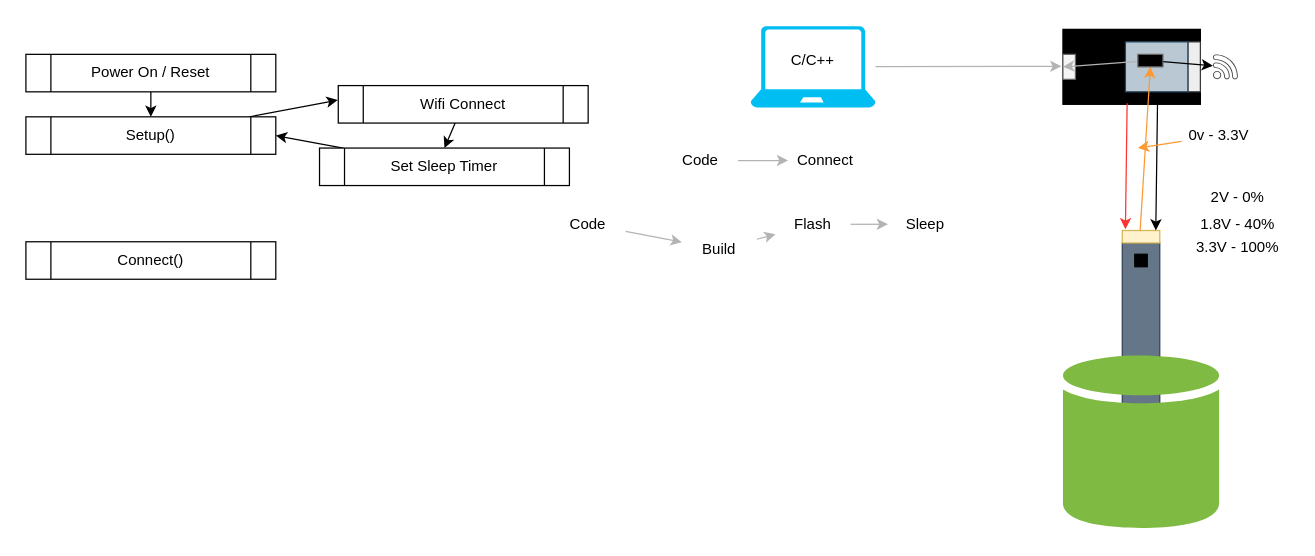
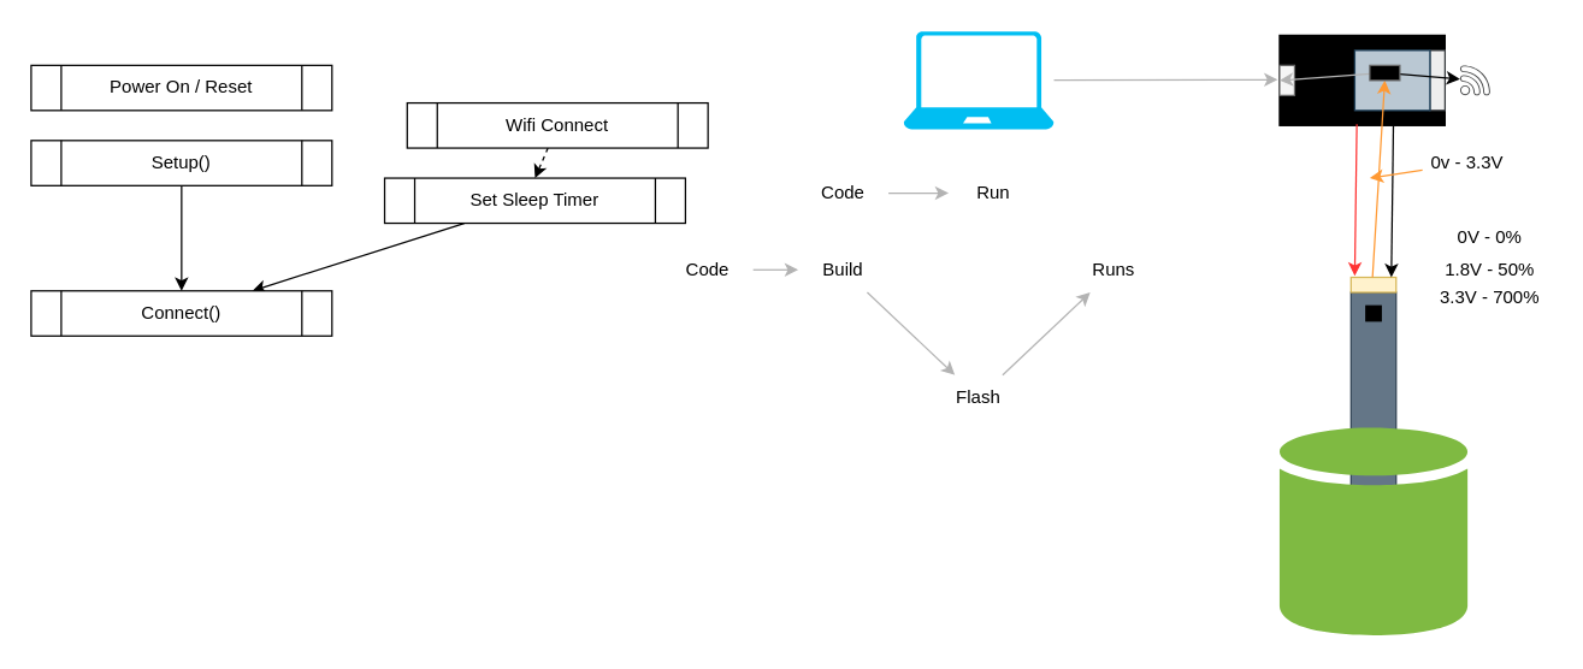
- <mxCell id="24" value="C/C++" style="text;html=1;strokeColor=none;fillColor=none;align=center;verticalAlign=middle;whiteSpace=wrap;rounded=0;" parent="1" vertex="1"><mxGeometry x="620" y="33" width="60" height="30" as="geometry" /></mxCell>
- <mxCell id="35" style="edgeStyle=none;html=1;entryX=0.5;entryY=0;entryDx=0;entryDy=0;" edge="1" parent="1" source="36" target="39"><mxGeometry relative="1" as="geometry" /></mxCell>
- <mxCell id="37" style="edgeStyle=none;html=1;entryX=-0.002;entryY=0.386;entryDx=0;entryDy=0;entryPerimeter=0;" edge="1" parent="1" source="39" target="41"><mxGeometry relative="1" as="geometry" /></mxCell>
- <mxCell id="40" style="edgeStyle=none;html=1;entryX=0.5;entryY=0;entryDx=0;entryDy=0;" edge="1" parent="1" source="41" target="43"><mxGeometry relative="1" as="geometry" /></mxCell>
+ <mxCell id="40" style="edgeStyle=none;html=1;entryX=0.5;entryY=0;entryDx=0;entryDy=0;dashed=1;" edge="1" parent="1" source="41" target="43"><mxGeometry relative="1" as="geometry" /></mxCell>
- <mxCell id="42" style="edgeStyle=none;html=1;entryX=1;entryY=0.5;entryDx=0;entryDy=0;" edge="1" parent="1" source="43" target="39"><mxGeometry relative="1" as="geometry" /></mxCell>
+ <mxCell id="42" style="edgeStyle=none;html=1;" edge="1" parent="1" source="43" target="44"><mxGeometry relative="1" as="geometry" /></mxCell>
- <mxCell id="27" value="Connect" style="text;html=1;strokeColor=none;fillColor=none;align=center;verticalAlign=middle;whiteSpace=wrap;rounded=0;" parent="1" vertex="1"><mxGeometry x="630" y="113" width="60" height="30" as="geometry" /></mxCell>
+ <mxCell id="27" value="Run" style="text;html=1;strokeColor=none;fillColor=none;align=center;verticalAlign=middle;whiteSpace=wrap;rounded=0;" parent="1" vertex="1"><mxGeometry x="630" y="113" width="60" height="30" as="geometry" /></mxCell>
+ <mxCell id="38" style="edgeStyle=none;html=1;entryX=0.5;entryY=0;entryDx=0;entryDy=0;" edge="1" parent="1" source="39" target="44"><mxGeometry relative="1" as="geometry" /></mxCell>
- <mxCell id="15" value="2V - 0%" style="text;html=1;strokeColor=none;fillColor=none;align=center;verticalAlign=middle;whiteSpace=wrap;rounded=0;" parent="1" vertex="1"><mxGeometry x="960" y="143" width="60" height="30" as="geometry" /></mxCell>
+ <mxCell id="15" value="0V - 0%" style="text;html=1;strokeColor=none;fillColor=none;align=center;verticalAlign=middle;whiteSpace=wrap;rounded=0;" parent="1" vertex="1"><mxGeometry x="960" y="143" width="60" height="30" as="geometry" /></mxCell>
- <mxCell id="33" value="Flash" style="text;html=1;strokeColor=none;fillColor=none;align=center;verticalAlign=middle;whiteSpace=wrap;rounded=0;" parent="1" vertex="1"><mxGeometry x="620" y="164" width="60" height="30" as="geometry" /></mxCell>
+ <mxCell id="33" value="Flash" style="text;html=1;strokeColor=none;fillColor=none;align=center;verticalAlign=middle;whiteSpace=wrap;rounded=0;" parent="1" vertex="1"><mxGeometry x="620" y="249" width="60" height="30" as="geometry" /></mxCell>
- <mxCell id="34" value="Sleep" style="text;html=1;strokeColor=none;fillColor=none;align=center;verticalAlign=middle;whiteSpace=wrap;rounded=0;" parent="1" vertex="1"><mxGeometry x="710" y="164" width="60" height="30" as="geometry" /></mxCell>
+ <mxCell id="34" value="Runs" style="text;html=1;strokeColor=none;fillColor=none;align=center;verticalAlign=middle;whiteSpace=wrap;rounded=0;" parent="1" vertex="1"><mxGeometry x="710" y="164" width="60" height="30" as="geometry" /></mxCell>
- <mxCell id="17" value="1.8V - 40%" style="text;html=1;strokeColor=none;fillColor=none;align=center;verticalAlign=middle;whiteSpace=wrap;rounded=0;" parent="1" vertex="1"><mxGeometry x="950" y="164" width="80" height="30" as="geometry" /></mxCell>
+ <mxCell id="17" value="1.8V - 50%" style="text;html=1;strokeColor=none;fillColor=none;align=center;verticalAlign=middle;whiteSpace=wrap;rounded=0;" parent="1" vertex="1"><mxGeometry x="950" y="164" width="80" height="30" as="geometry" /></mxCell>
- <mxCell id="16" value="3.3V - 100%" style="text;html=1;strokeColor=none;fillColor=none;align=center;verticalAlign=middle;whiteSpace=wrap;rounded=0;" parent="1" vertex="1"><mxGeometry x="950" y="183" width="80" height="30" as="geometry" /></mxCell>
+ <mxCell id="16" value="3.3V - 700%" style="text;html=1;strokeColor=none;fillColor=none;align=center;verticalAlign=middle;whiteSpace=wrap;rounded=0;" parent="1" vertex="1"><mxGeometry x="950" y="183" width="80" height="30" as="geometry" /></mxCell>
- <mxCell id="31" value="Build" style="text;html=1;strokeColor=none;fillColor=none;align=center;verticalAlign=middle;whiteSpace=wrap;rounded=0;" parent="1" vertex="1"><mxGeometry x="545" y="184" width="60" height="30" as="geometry" /></mxCell>
+ <mxCell id="31" value="Build" style="text;html=1;strokeColor=none;fillColor=none;align=center;verticalAlign=middle;whiteSpace=wrap;rounded=0;" parent="1" vertex="1"><mxGeometry x="530" y="164" width="60" height="30" as="geometry" /></mxCell>
